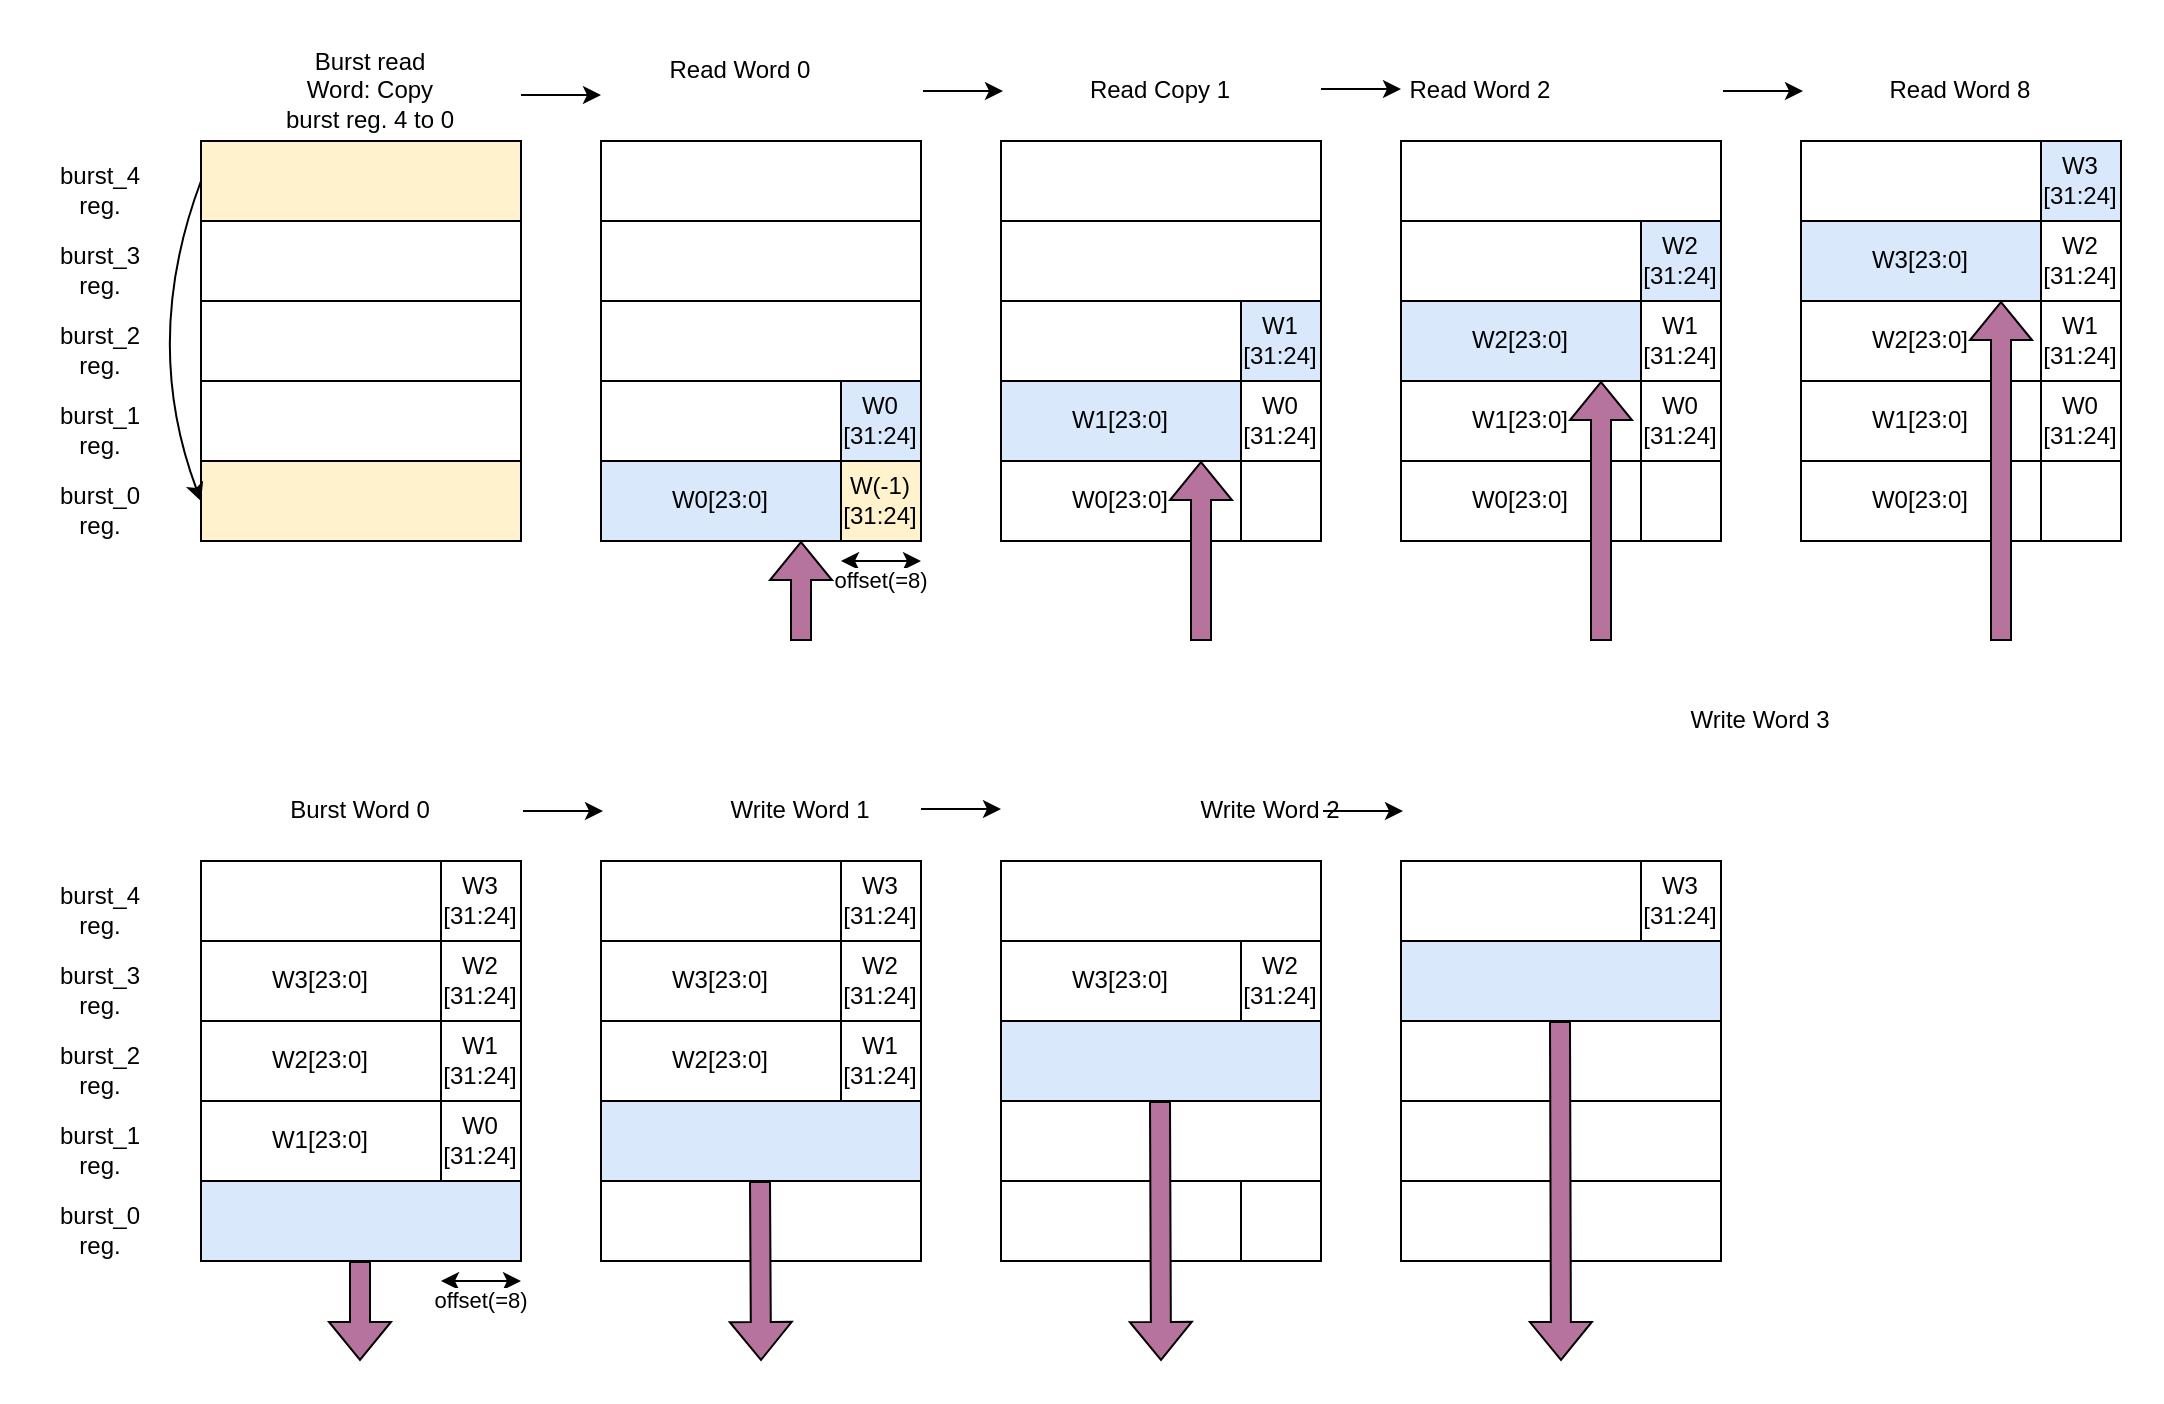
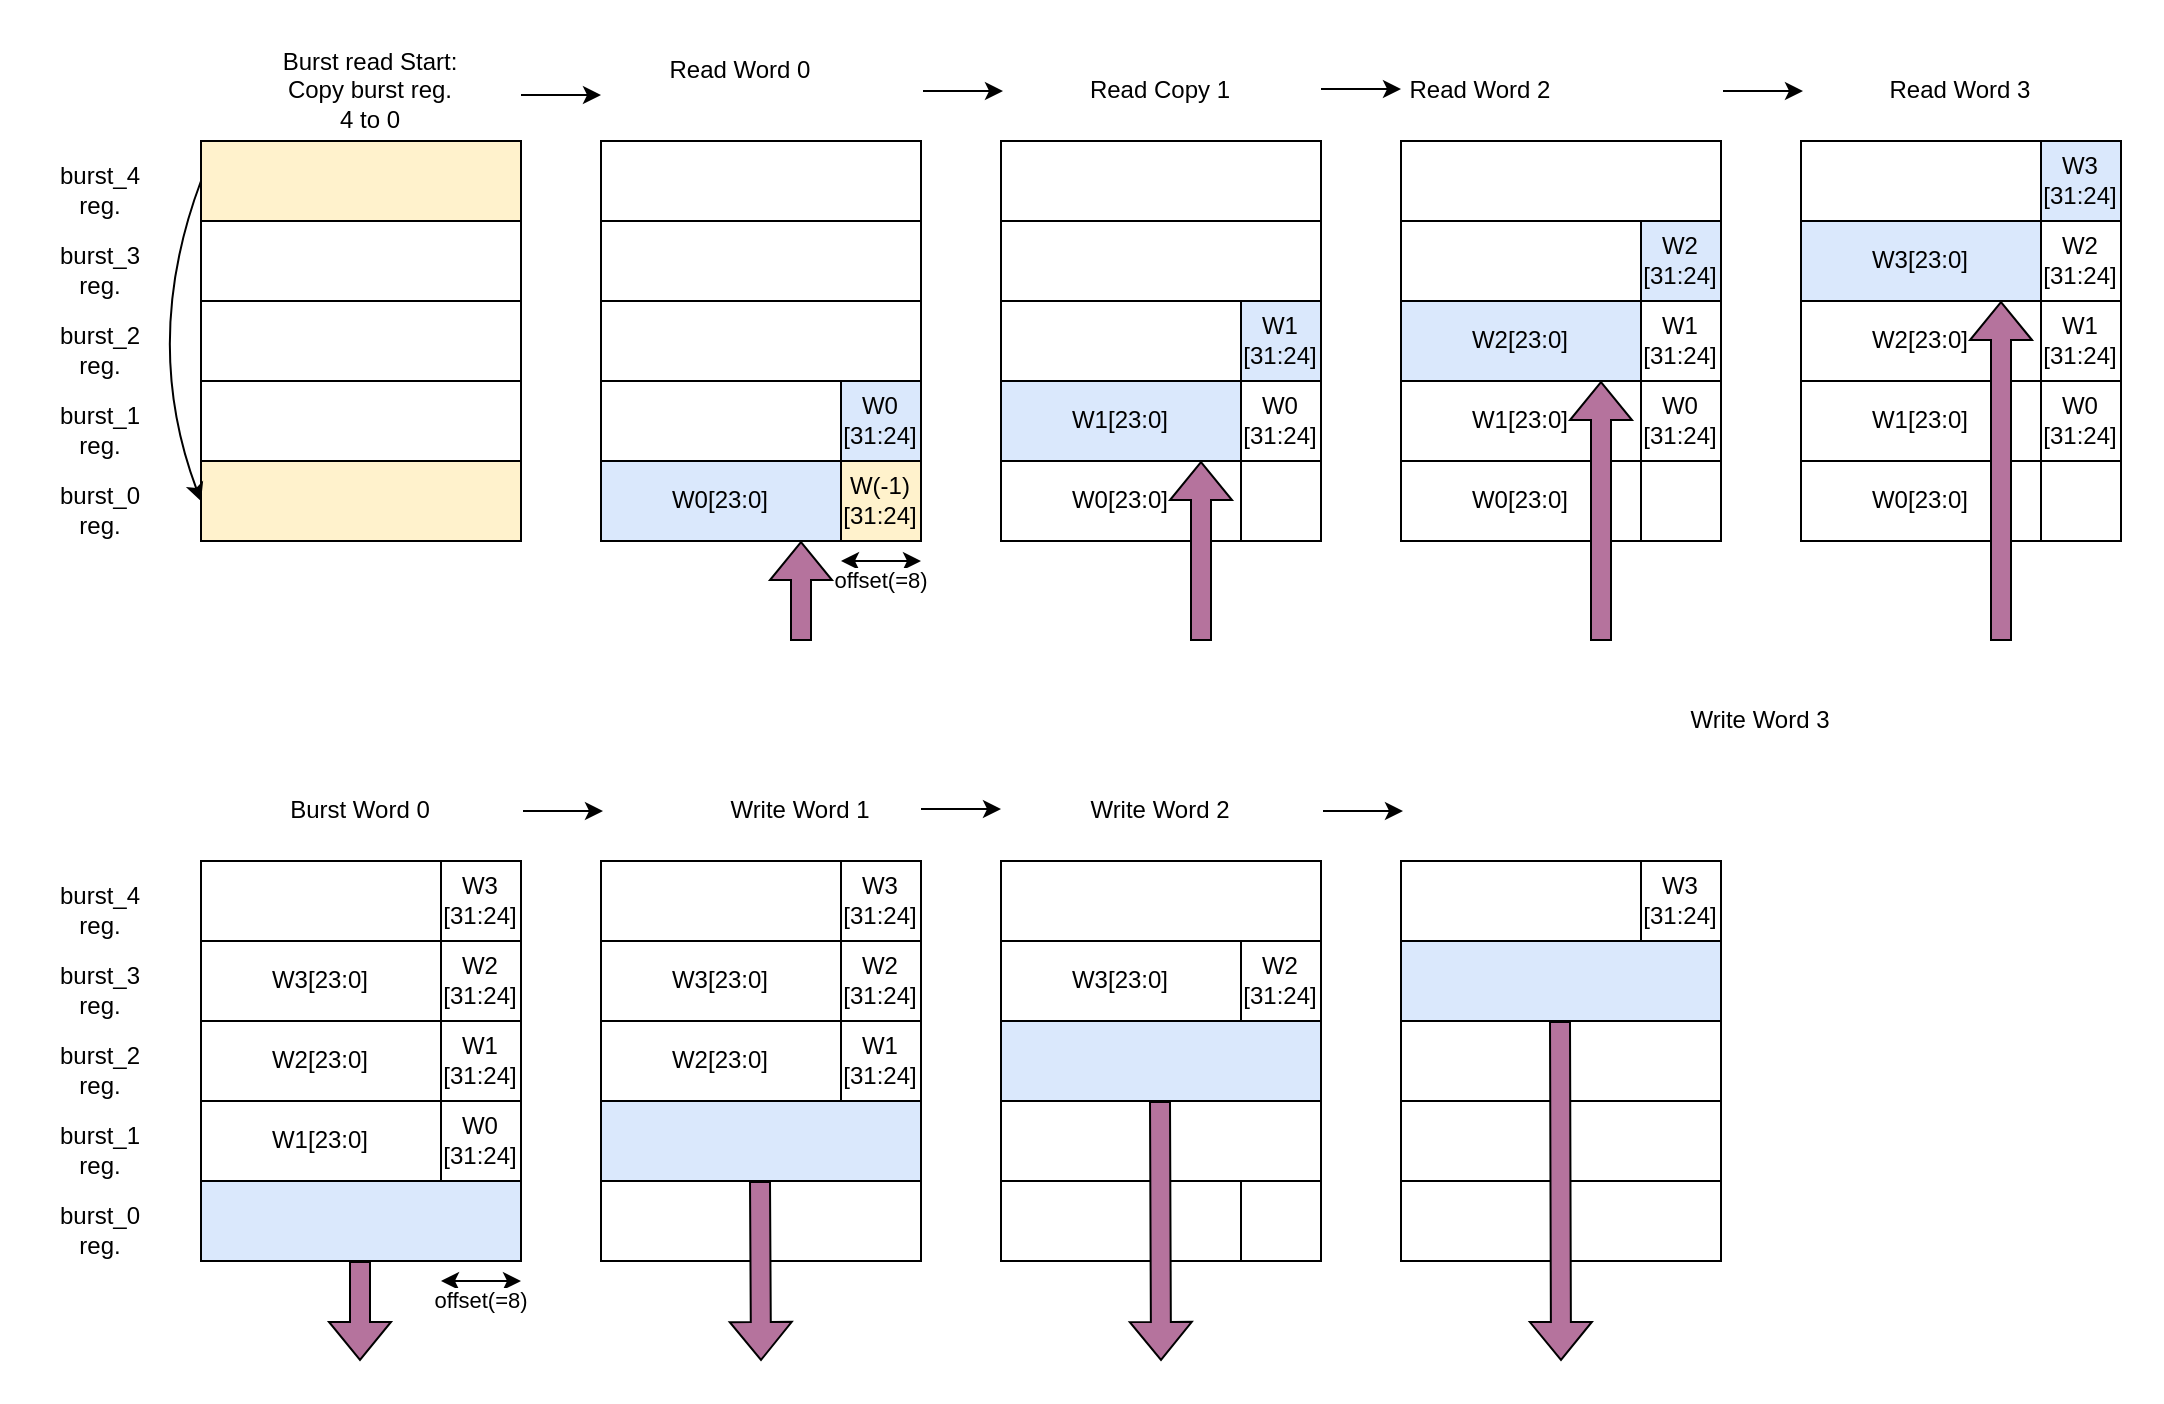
- <mxCell id="114" value="Burst read Word: Copy burst reg. 4 to 0" style="text;html=1;strokeColor=none;fillColor=none;align=center;verticalAlign=middle;whiteSpace=wrap;rounded=0;" vertex="1" parent="1"><mxGeometry x="140" y="30" width="90" height="30" as="geometry" /></mxCell>
+ <mxCell id="114" value="Burst read Start: Copy burst reg. 4 to 0" style="text;html=1;strokeColor=none;fillColor=none;align=center;verticalAlign=middle;whiteSpace=wrap;rounded=0;" vertex="1" parent="1"><mxGeometry x="140" y="30" width="90" height="30" as="geometry" /></mxCell>
- <mxCell id="50" value="Read Word 8" style="text;html=1;strokeColor=none;fillColor=none;align=center;verticalAlign=middle;whiteSpace=wrap;rounded=0;" parent="1" vertex="1"><mxGeometry x="940" y="30" width="80" height="30" as="geometry" /></mxCell>
+ <mxCell id="50" value="Read Word 3" style="text;html=1;strokeColor=none;fillColor=none;align=center;verticalAlign=middle;whiteSpace=wrap;rounded=0;" parent="1" vertex="1"><mxGeometry x="940" y="30" width="80" height="30" as="geometry" /></mxCell>
- <mxCell id="85" value="Write Word 2" style="text;html=1;strokeColor=none;fillColor=none;align=center;verticalAlign=middle;whiteSpace=wrap;rounded=0;" parent="1" vertex="1"><mxGeometry x="595" y="390" width="80" height="30" as="geometry" /></mxCell>
+ <mxCell id="85" value="Write Word 2" style="text;html=1;strokeColor=none;fillColor=none;align=center;verticalAlign=middle;whiteSpace=wrap;rounded=0;" parent="1" vertex="1"><mxGeometry x="540" y="390" width="80" height="30" as="geometry" /></mxCell>
